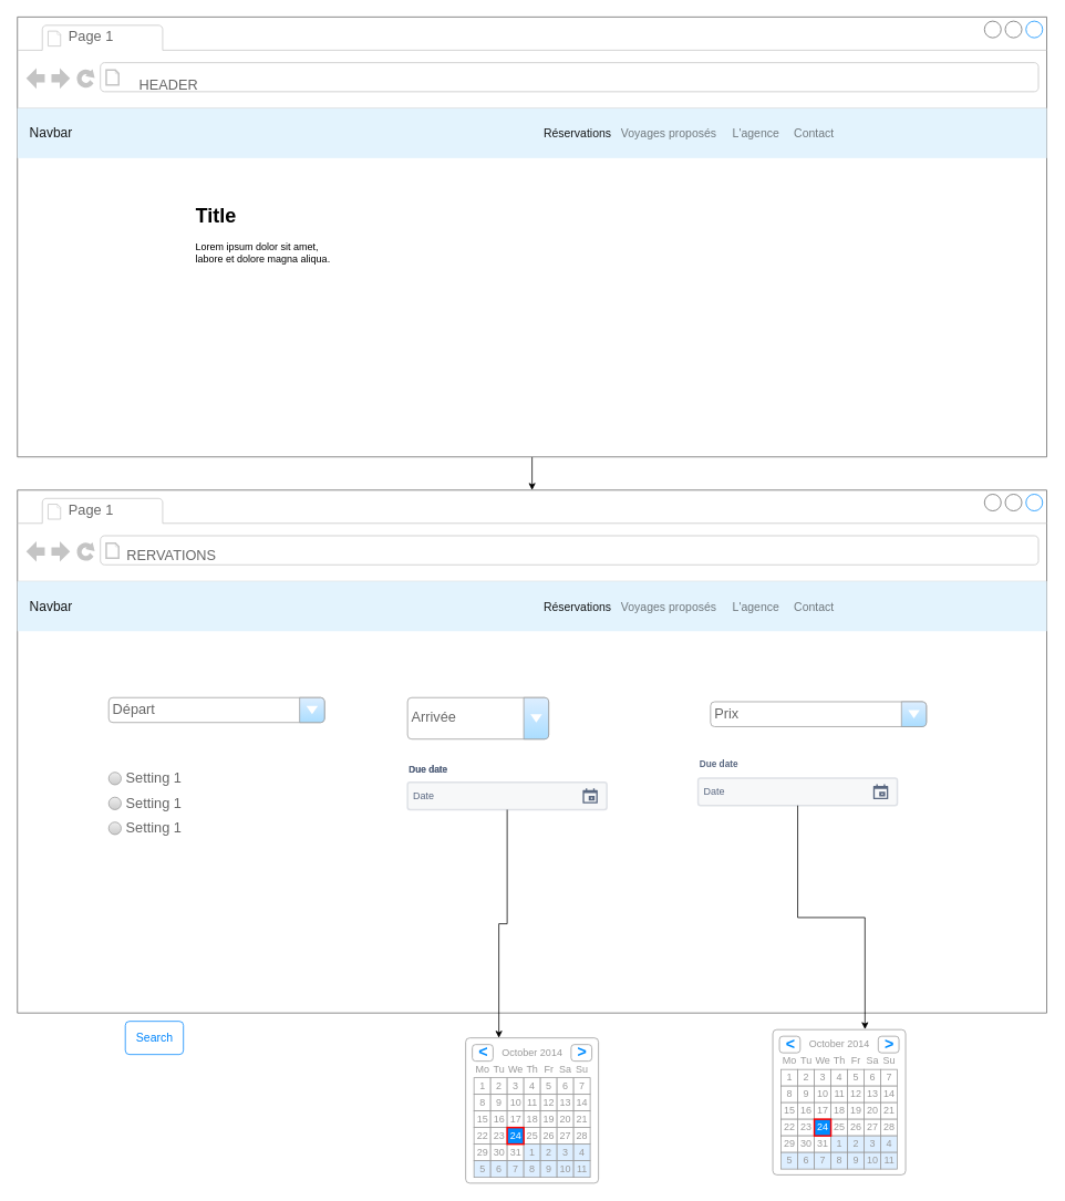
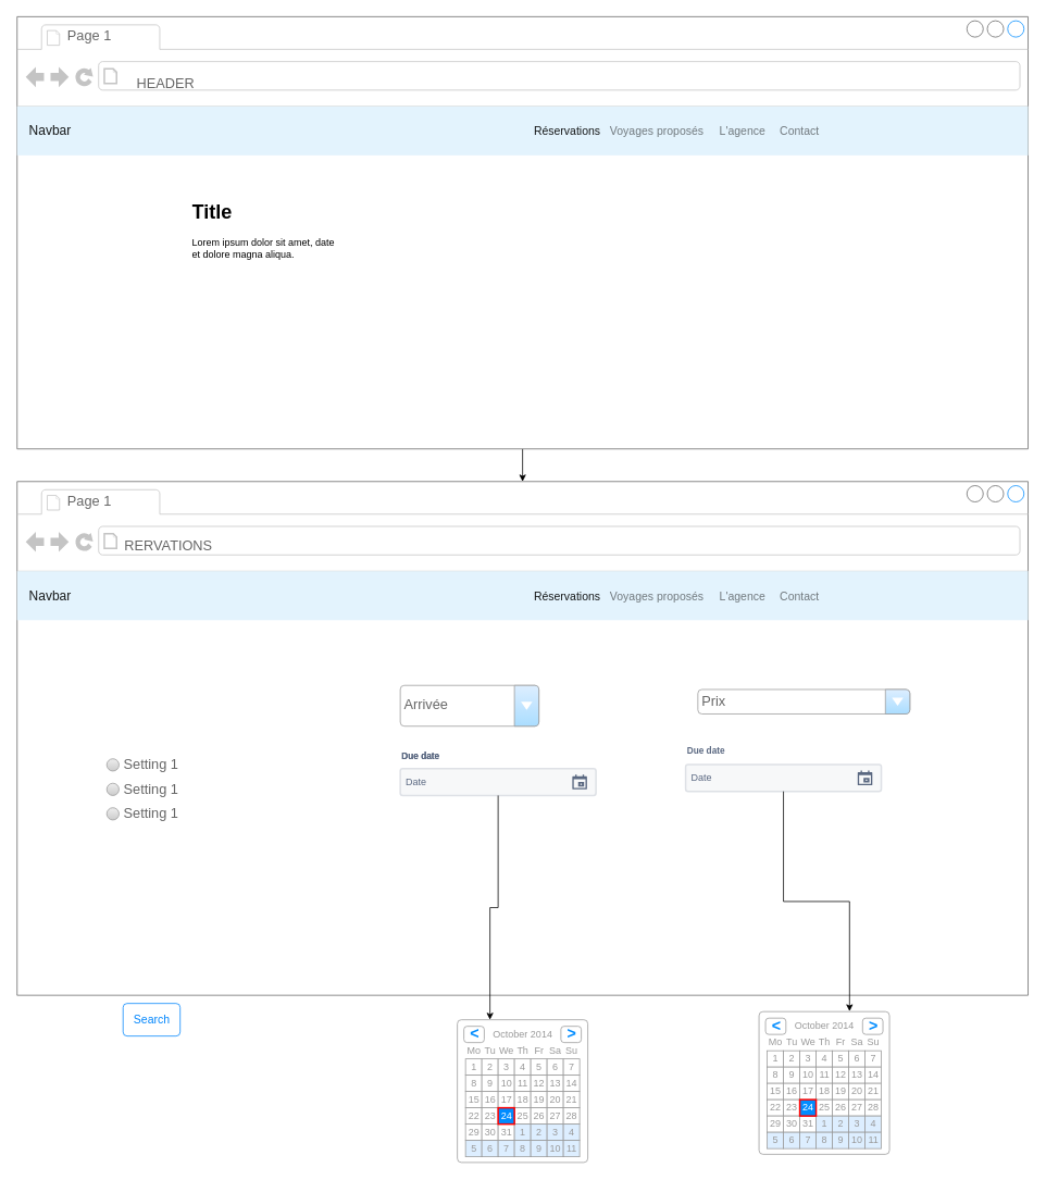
- <mxCell id="11" value="&lt;h1&gt;Title&lt;br&gt;&lt;/h1&gt;&lt;p&gt;Lorem ipsum dolor sit amet, labore et dolore magna aliqua.&lt;/p&gt;" style="text;html=1;strokeColor=none;fillColor=none;spacing=5;spacingTop=-20;whiteSpace=wrap;overflow=hidden;rounded=0;" vertex="1" parent="3"><mxGeometry x="210" y="220" width="190" height="120" as="geometry" /></mxCell>
+ <mxCell id="11" value="&lt;h1&gt;Title&lt;br&gt;&lt;/h1&gt;&lt;p&gt;Lorem ipsum dolor sit amet, date et dolore magna aliqua.&lt;/p&gt;" style="text;html=1;strokeColor=none;fillColor=none;spacing=5;spacingTop=-20;whiteSpace=wrap;overflow=hidden;rounded=0;" vertex="1" parent="3"><mxGeometry x="210" y="220" width="190" height="120" as="geometry" /></mxCell>
- <mxCell id="22" value="Départ" style="strokeWidth=1;shadow=0;dashed=0;align=center;html=1;shape=mxgraph.mockup.forms.comboBox;strokeColor=#999999;fillColor=#ddeeff;align=left;fillColor2=#aaddff;mainText=;fontColor=#666666;fontSize=17;spacingLeft=3;" vertex="1" parent="13"><mxGeometry x="110" y="250" width="260" height="30" as="geometry" /></mxCell>
